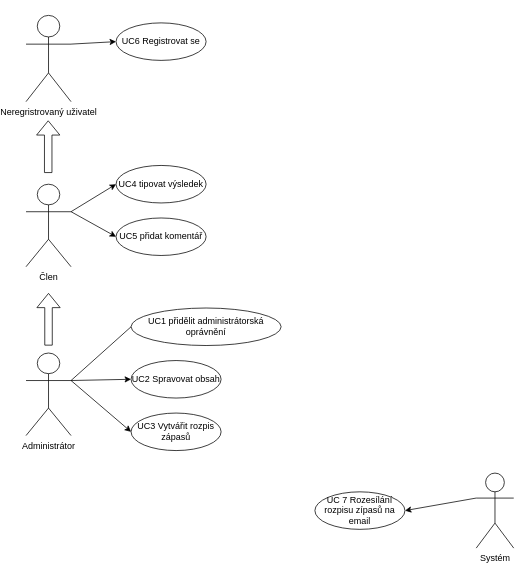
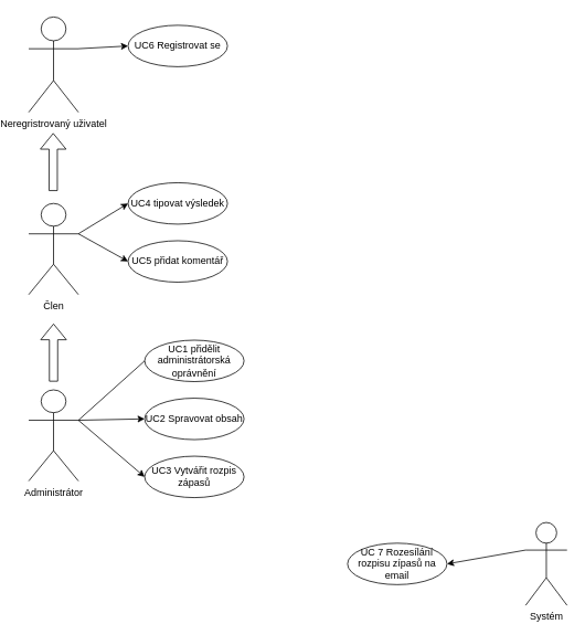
- <mxCell id="11" value="UC1 přidělit administrátorská oprávnění" style="ellipse;whiteSpace=wrap;html=1;" vertex="1" parent="1"><mxGeometry x="160" y="410" width="200" height="50" as="geometry" /></mxCell>
+ <mxCell id="11" value="UC1 přidělit administrátorská oprávnění" style="ellipse;whiteSpace=wrap;html=1;" vertex="1" parent="1"><mxGeometry x="160" y="410" width="120" height="50" as="geometry" /></mxCell>
